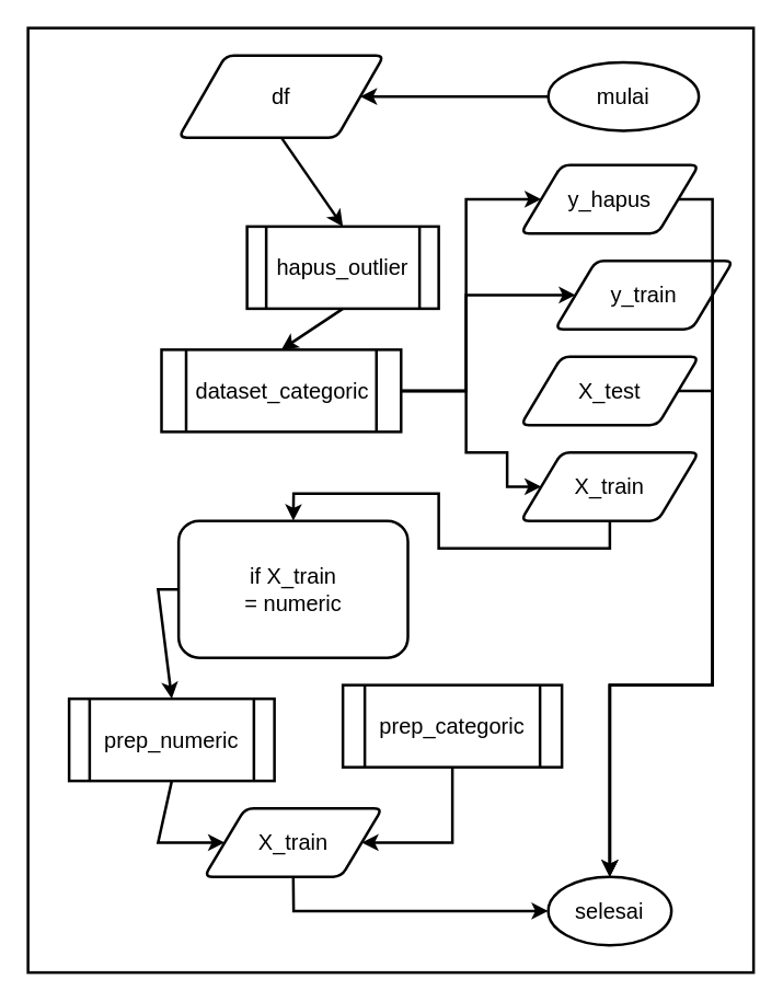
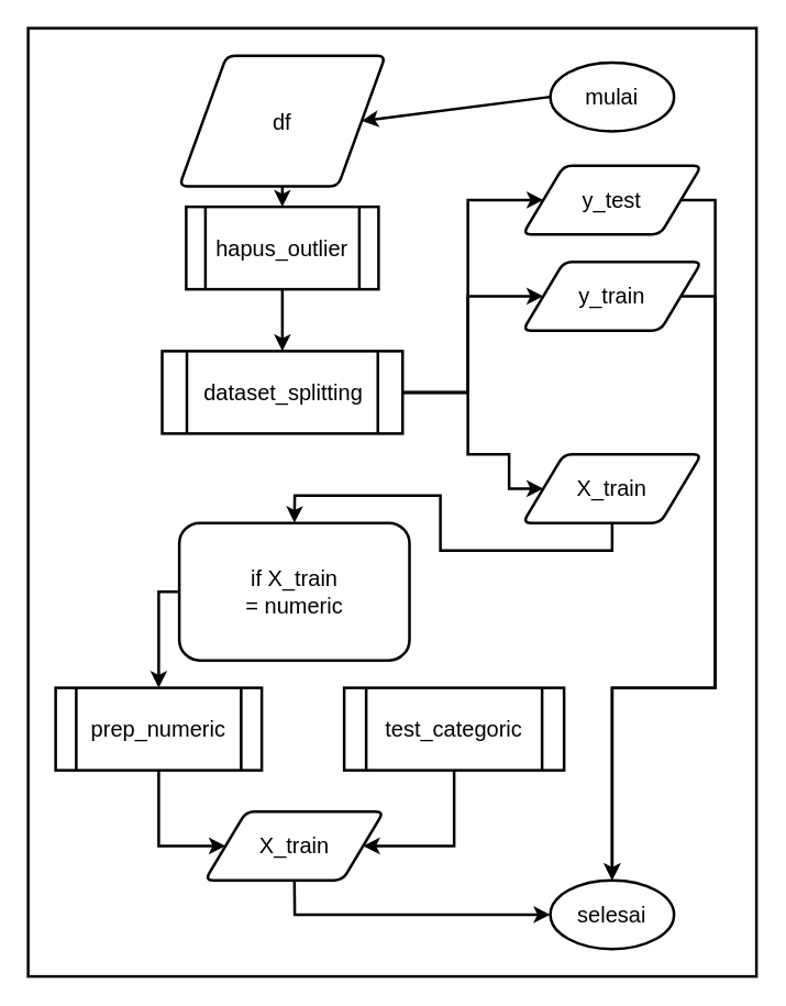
- <mxCell id="5" value="&lt;font style=&quot;font-size: 16px&quot;&gt;df&lt;/font&gt;" style="shape=parallelogram;html=1;strokeWidth=2;perimeter=parallelogramPerimeter;whiteSpace=wrap;rounded=1;arcSize=12;size=0.23;" vertex="1" parent="2"><mxGeometry x="110" y="20" width="150" height="60" as="geometry" /></mxCell>
+ <mxCell id="5" value="&lt;font style=&quot;font-size: 16px&quot;&gt;df&lt;/font&gt;" style="shape=parallelogram;html=1;strokeWidth=2;perimeter=parallelogramPerimeter;whiteSpace=wrap;rounded=1;arcSize=12;size=0.23;" vertex="1" parent="2"><mxGeometry x="110" y="20" width="150" height="95" as="geometry" /></mxCell>
- <mxCell id="4" value="&lt;font style=&quot;font-size: 16px&quot;&gt;mulai&lt;/font&gt;" style="strokeWidth=2;html=1;shape=mxgraph.flowchart.start_1;whiteSpace=wrap;" vertex="1" parent="2"><mxGeometry x="380" y="25" width="110" height="50" as="geometry" /></mxCell>
+ <mxCell id="4" value="&lt;font style=&quot;font-size: 16px&quot;&gt;mulai&lt;/font&gt;" style="strokeWidth=2;html=1;shape=mxgraph.flowchart.start_1;whiteSpace=wrap;" vertex="1" parent="2"><mxGeometry x="380" y="25" width="90" height="50" as="geometry" /></mxCell>
- <mxCell id="14" value="&lt;span style=&quot;font-size: 16px&quot;&gt;y_hapus&lt;/span&gt;" style="shape=parallelogram;html=1;strokeWidth=2;perimeter=parallelogramPerimeter;whiteSpace=wrap;rounded=1;arcSize=12;size=0.23;" vertex="1" parent="2"><mxGeometry x="360" y="100" width="130" height="50" as="geometry" /></mxCell>
+ <mxCell id="14" value="&lt;span style=&quot;font-size: 16px&quot;&gt;y_test&lt;/span&gt;" style="shape=parallelogram;html=1;strokeWidth=2;perimeter=parallelogramPerimeter;whiteSpace=wrap;rounded=1;arcSize=12;size=0.23;" vertex="1" parent="2"><mxGeometry x="360" y="100" width="130" height="50" as="geometry" /></mxCell>
- <mxCell id="7" value="&lt;font style=&quot;font-size: 16px&quot;&gt;hapus_outlier&lt;/font&gt;" style="shape=process;whiteSpace=wrap;html=1;backgroundOutline=1;strokeWidth=2;" vertex="1" parent="2"><mxGeometry x="160" y="145" width="140" height="60" as="geometry" /></mxCell>
+ <mxCell id="7" value="&lt;font style=&quot;font-size: 16px&quot;&gt;hapus_outlier&lt;/font&gt;" style="shape=process;whiteSpace=wrap;html=1;backgroundOutline=1;strokeWidth=2;" vertex="1" parent="2"><mxGeometry x="115" y="130" width="140" height="60" as="geometry" /></mxCell>
- <mxCell id="13" value="&lt;span style=&quot;font-size: 16px&quot;&gt;y_train&lt;/span&gt;" style="shape=parallelogram;html=1;strokeWidth=2;perimeter=parallelogramPerimeter;whiteSpace=wrap;rounded=1;arcSize=12;size=0.23;" vertex="1" parent="2"><mxGeometry x="385" y="170" width="130" height="50" as="geometry" /></mxCell>
+ <mxCell id="13" value="&lt;span style=&quot;font-size: 16px&quot;&gt;y_train&lt;/span&gt;" style="shape=parallelogram;html=1;strokeWidth=2;perimeter=parallelogramPerimeter;whiteSpace=wrap;rounded=1;arcSize=12;size=0.23;" vertex="1" parent="2"><mxGeometry x="360" y="170" width="130" height="50" as="geometry" /></mxCell>
- <mxCell id="9" value="&lt;span style=&quot;font-size: 16px&quot;&gt;dataset_categoric&lt;/span&gt;" style="shape=process;whiteSpace=wrap;html=1;backgroundOutline=1;strokeWidth=2;" vertex="1" parent="2"><mxGeometry x="97.5" y="235" width="175" height="60" as="geometry" /></mxCell>
+ <mxCell id="9" value="&lt;span style=&quot;font-size: 16px&quot;&gt;dataset_splitting&lt;/span&gt;" style="shape=process;whiteSpace=wrap;html=1;backgroundOutline=1;strokeWidth=2;" vertex="1" parent="2"><mxGeometry x="97.5" y="235" width="175" height="60" as="geometry" /></mxCell>
- <mxCell id="12" value="&lt;font style=&quot;font-size: 16px&quot;&gt;X_test&lt;/font&gt;" style="shape=parallelogram;html=1;strokeWidth=2;perimeter=parallelogramPerimeter;whiteSpace=wrap;rounded=1;arcSize=12;size=0.23;" vertex="1" parent="2"><mxGeometry x="360" y="240" width="130" height="50" as="geometry" /></mxCell>
- <mxCell id="28" value="" style="endArrow=classic;html=1;strokeWidth=2;exitX=1;exitY=0.5;exitDx=0;exitDy=0;entryX=0.5;entryY=0;entryDx=0;entryDy=0;entryPerimeter=0;rounded=0;" edge="1" parent="2" source="12" target="26"><mxGeometry width="50" height="50" relative="1" as="geometry"><mxPoint x="310" y="290" as="sourcePoint" /><mxPoint x="360" y="240" as="targetPoint" /><Array as="points"><mxPoint x="500" y="265" /><mxPoint x="500" y="480" /><mxPoint x="425" y="480" /></Array></mxGeometry></mxCell>
- <mxCell id="16" value="&lt;font style=&quot;font-size: 16px&quot;&gt;prep_categoric&lt;/font&gt;" style="shape=process;whiteSpace=wrap;html=1;backgroundOutline=1;strokeWidth=2;" vertex="1" parent="2"><mxGeometry x="230" y="480" width="160" height="60" as="geometry" /></mxCell>
+ <mxCell id="16" value="&lt;font style=&quot;font-size: 16px&quot;&gt;test_categoric&lt;/font&gt;" style="shape=process;whiteSpace=wrap;html=1;backgroundOutline=1;strokeWidth=2;" vertex="1" parent="2"><mxGeometry x="230" y="480" width="160" height="60" as="geometry" /></mxCell>
- <mxCell id="15" value="&lt;font style=&quot;font-size: 16px&quot;&gt;prep_numeric&lt;/font&gt;" style="shape=process;whiteSpace=wrap;html=1;backgroundOutline=1;strokeWidth=2;" vertex="1" parent="2"><mxGeometry x="30" y="490" width="150" height="60" as="geometry" /></mxCell>
+ <mxCell id="15" value="&lt;font style=&quot;font-size: 16px&quot;&gt;prep_numeric&lt;/font&gt;" style="shape=process;whiteSpace=wrap;html=1;backgroundOutline=1;strokeWidth=2;" vertex="1" parent="2"><mxGeometry x="20" y="480" width="150" height="60" as="geometry" /></mxCell>
